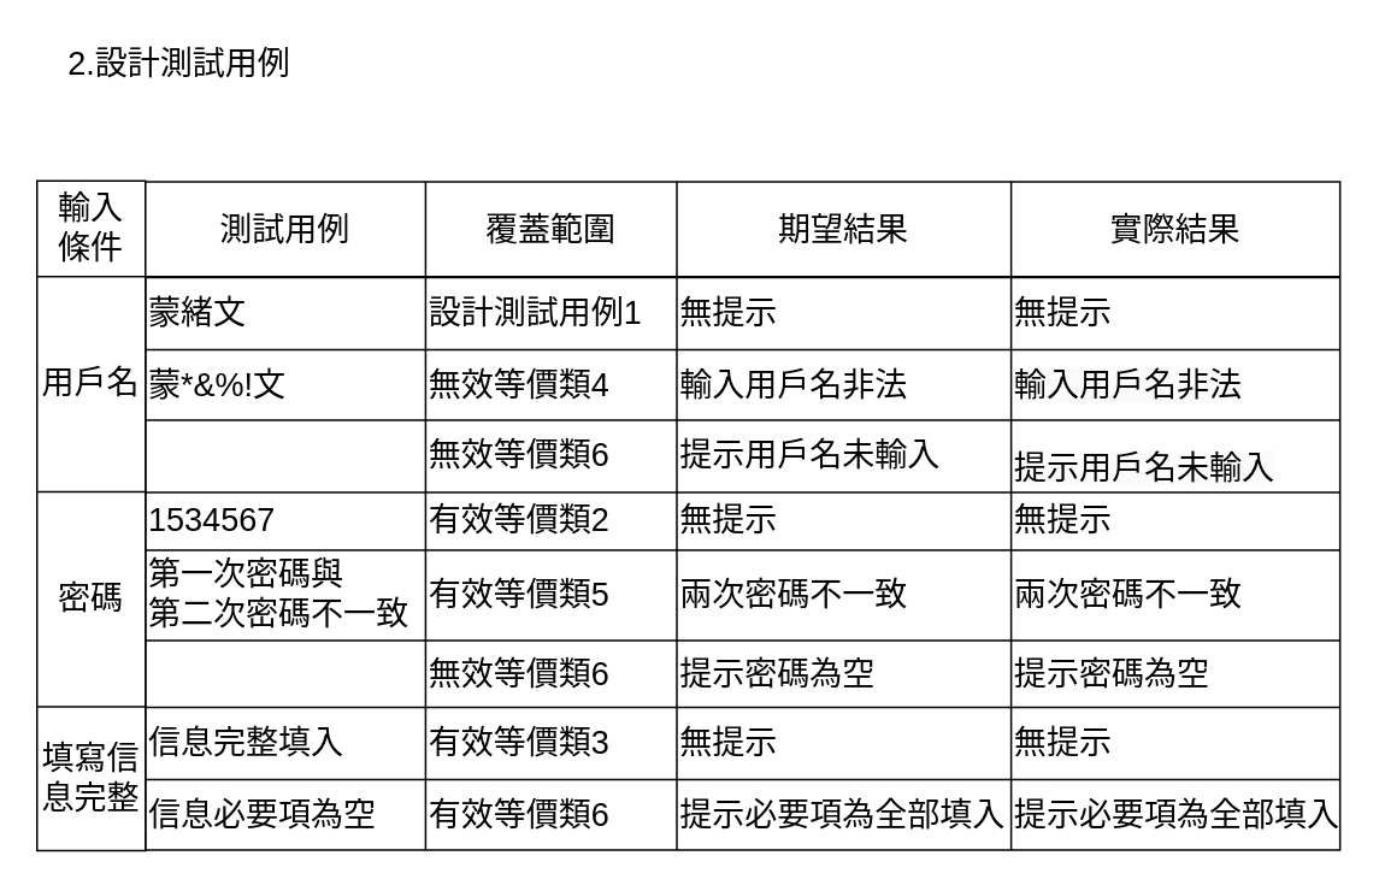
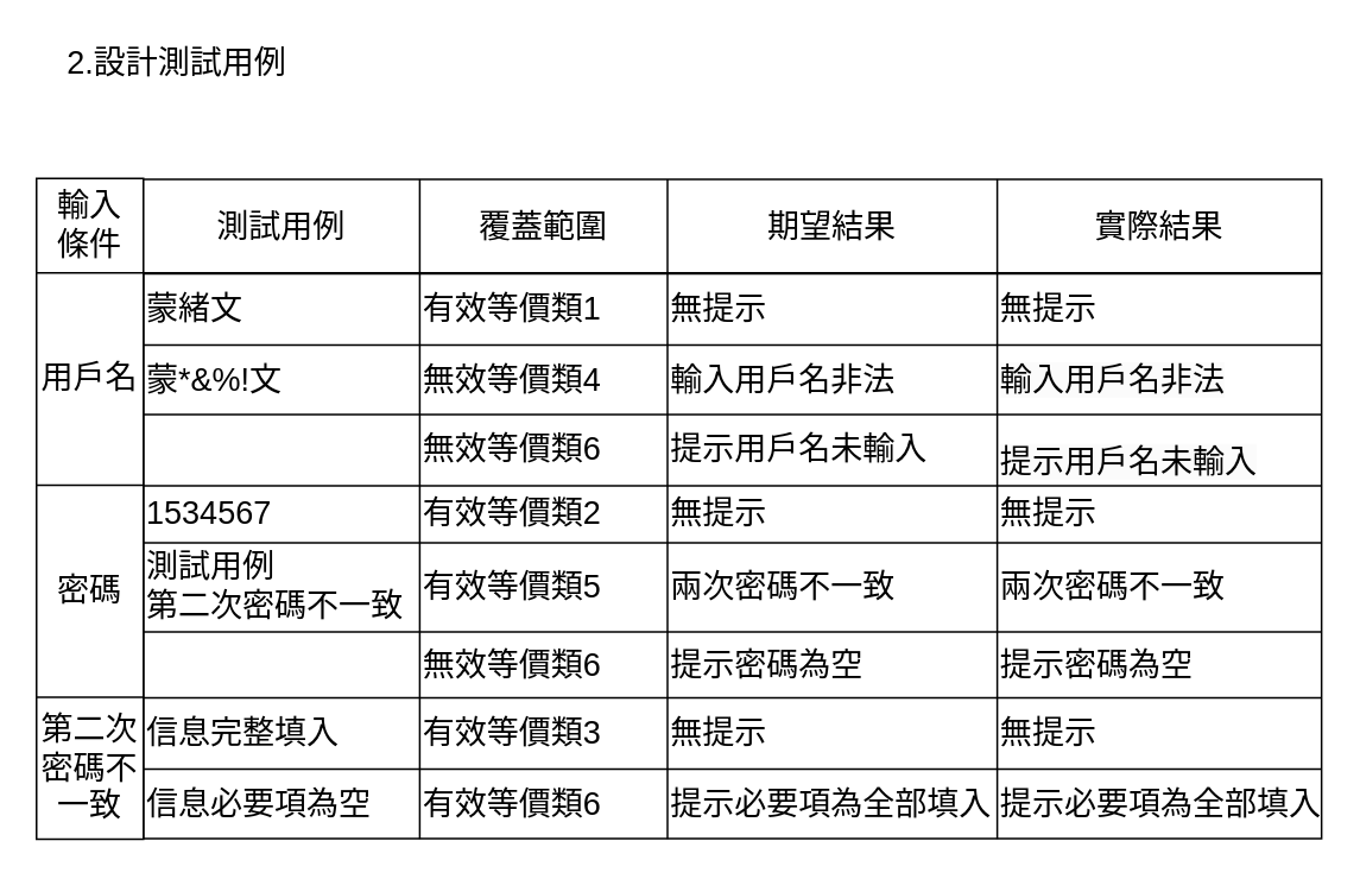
- <mxCell id="6" value="&lt;font style=&quot;font-size: 18px;&quot;&gt;設計測試用例1&lt;/font&gt;" style="shape=partialRectangle;html=1;whiteSpace=wrap;connectable=0;strokeColor=inherit;overflow=hidden;fillColor=none;top=0;left=0;bottom=0;right=0;pointerEvents=1;align=left;" vertex="1" parent="4"><mxGeometry x="155" width="139" height="40" as="geometry"><mxRectangle width="139" height="40" as="alternateBounds" /></mxGeometry></mxCell>
+ <mxCell id="6" value="&lt;font style=&quot;font-size: 18px;&quot;&gt;有效等價類1&lt;/font&gt;" style="shape=partialRectangle;html=1;whiteSpace=wrap;connectable=0;strokeColor=inherit;overflow=hidden;fillColor=none;top=0;left=0;bottom=0;right=0;pointerEvents=1;align=left;" vertex="1" parent="4"><mxGeometry x="155" width="139" height="40" as="geometry"><mxRectangle width="139" height="40" as="alternateBounds" /></mxGeometry></mxCell>
- <mxCell id="25" value="&lt;font style=&quot;font-size: 18px;&quot;&gt;第一次密碼與&lt;br&gt;第二次密碼不一致&lt;/font&gt;" style="shape=partialRectangle;html=1;whiteSpace=wrap;connectable=0;strokeColor=inherit;overflow=hidden;fillColor=none;top=0;left=0;bottom=0;right=0;pointerEvents=1;align=left;" vertex="1" parent="24"><mxGeometry width="155" height="50" as="geometry"><mxRectangle width="155" height="50" as="alternateBounds" /></mxGeometry></mxCell>
+ <mxCell id="25" value="&lt;font style=&quot;font-size: 18px;&quot;&gt;測試用例&lt;br&gt;第二次密碼不一致&lt;/font&gt;" style="shape=partialRectangle;html=1;whiteSpace=wrap;connectable=0;strokeColor=inherit;overflow=hidden;fillColor=none;top=0;left=0;bottom=0;right=0;pointerEvents=1;align=left;" vertex="1" parent="24"><mxGeometry width="155" height="50" as="geometry"><mxRectangle width="155" height="50" as="alternateBounds" /></mxGeometry></mxCell>
- <mxCell id="52" value="&lt;font style=&quot;font-size: 18px;&quot;&gt;填寫信息完整&lt;/font&gt;" style="shape=partialRectangle;html=1;whiteSpace=wrap;connectable=0;strokeColor=inherit;overflow=hidden;fillColor=none;top=0;left=0;bottom=0;right=0;pointerEvents=1;" vertex="1" parent="51"><mxGeometry width="60" height="80" as="geometry"><mxRectangle width="60" height="80" as="alternateBounds" /></mxGeometry></mxCell>
+ <mxCell id="52" value="&lt;font style=&quot;font-size: 18px;&quot;&gt;第二次密碼不一致&lt;/font&gt;" style="shape=partialRectangle;html=1;whiteSpace=wrap;connectable=0;strokeColor=inherit;overflow=hidden;fillColor=none;top=0;left=0;bottom=0;right=0;pointerEvents=1;" vertex="1" parent="51"><mxGeometry width="60" height="80" as="geometry"><mxRectangle width="60" height="80" as="alternateBounds" /></mxGeometry></mxCell>
